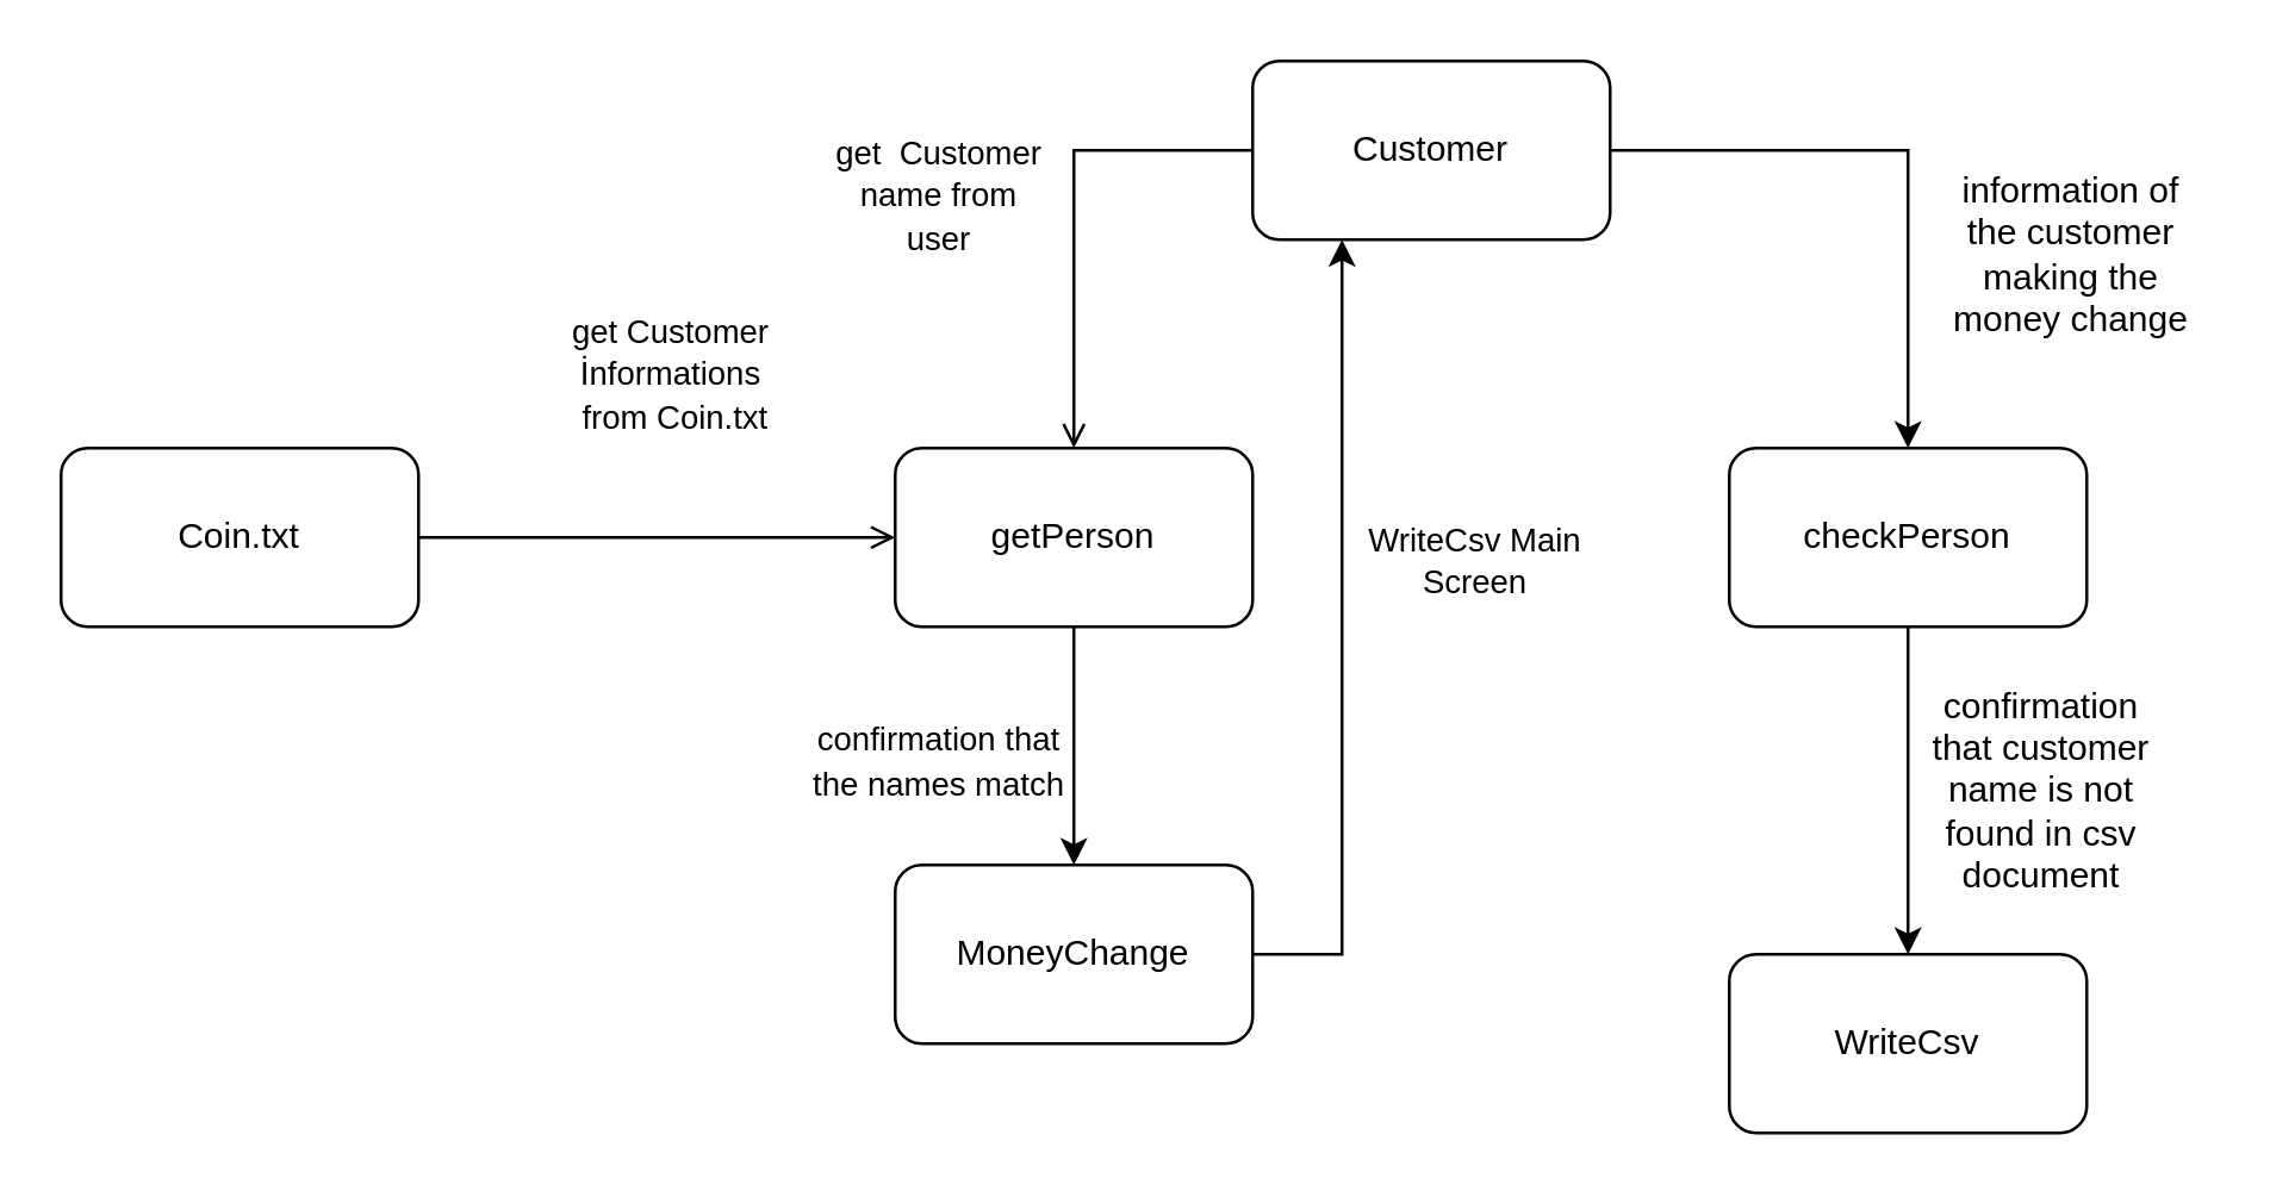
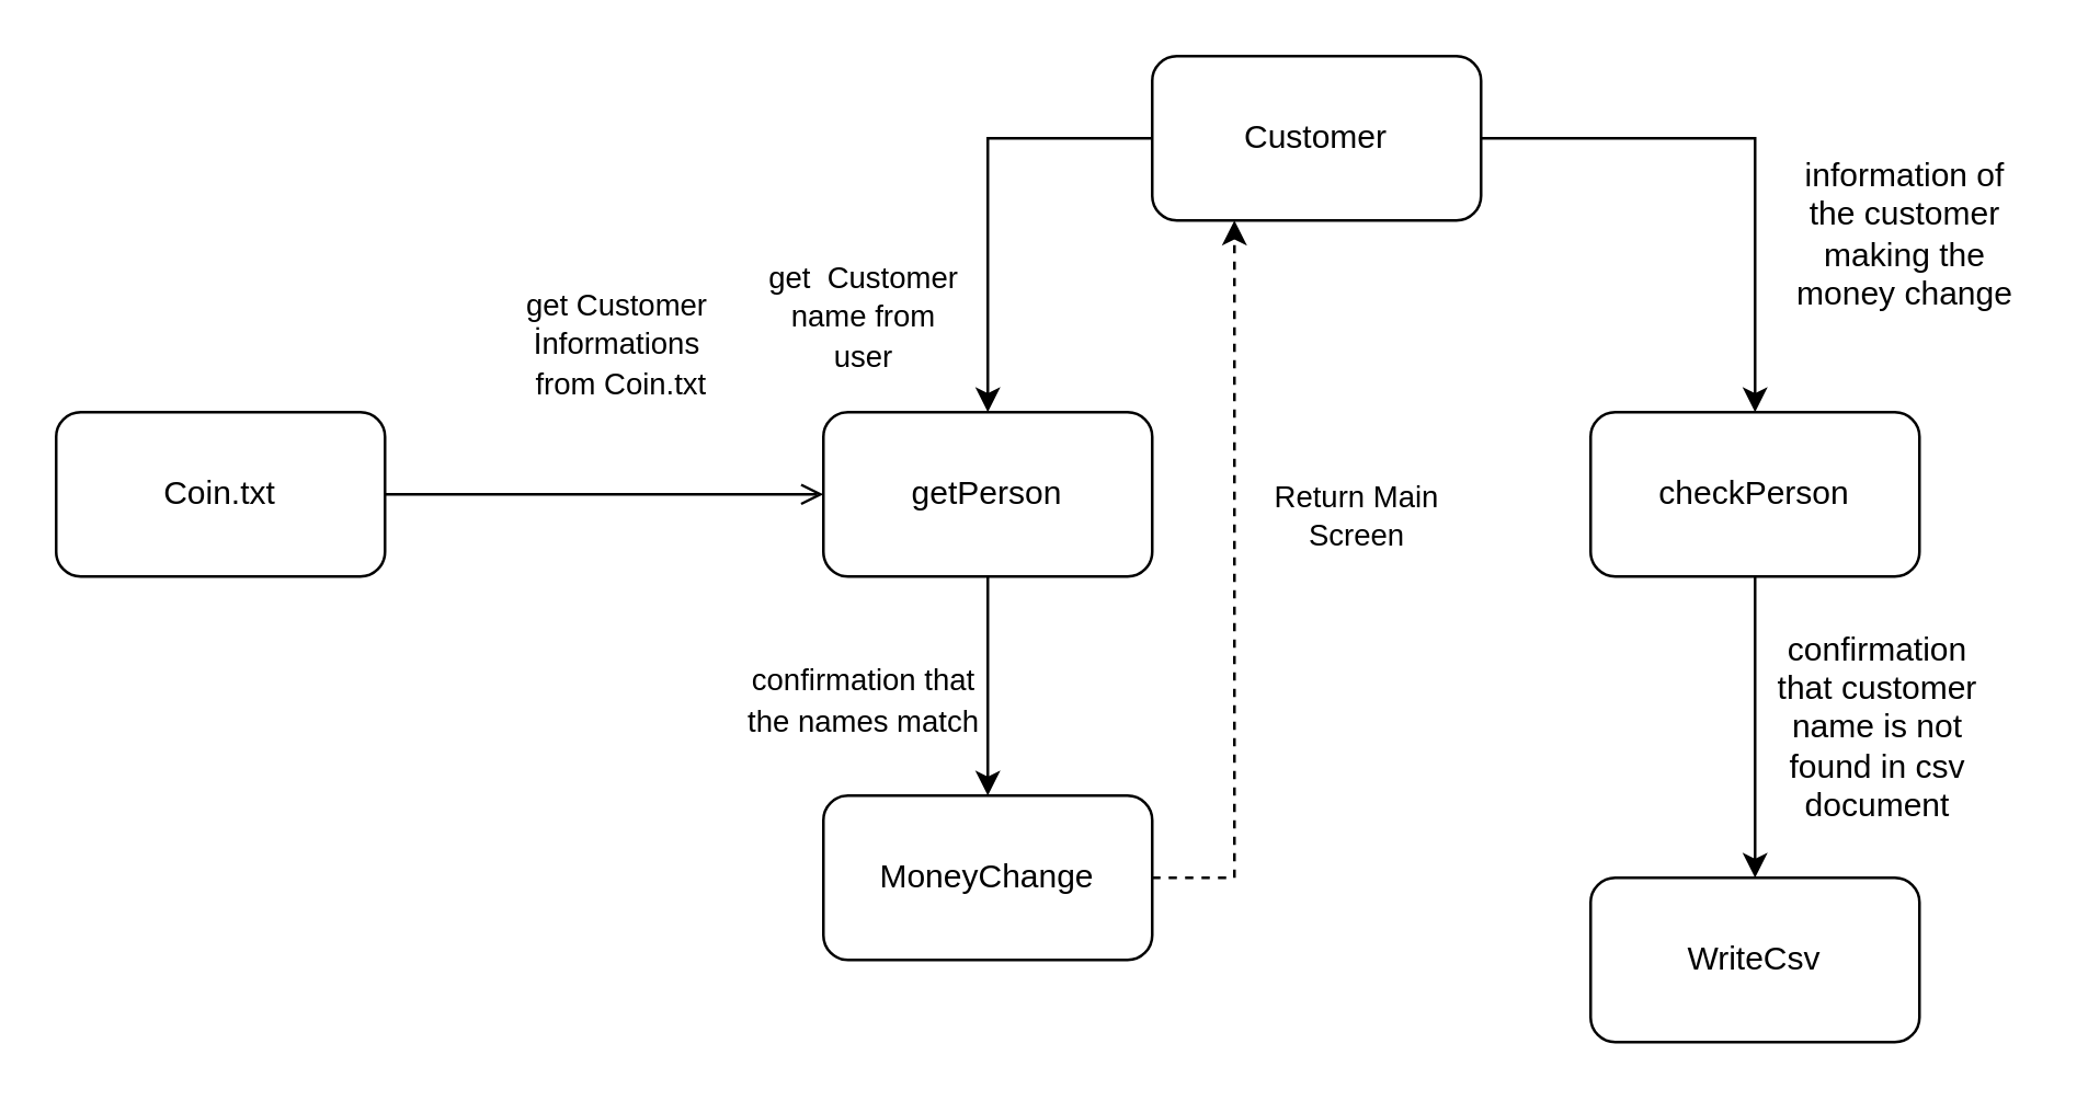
- <mxCell id="12" value="&lt;span style=&quot;font-size: 11px; background-color: rgb(255, 255, 255);&quot;&gt;get&amp;nbsp;&amp;nbsp;&lt;/span&gt;&lt;span style=&quot;font-size: 11px;&quot;&gt;Customer name from user&lt;/span&gt;" style="text;html=1;strokeColor=none;fillColor=none;align=center;verticalAlign=middle;whiteSpace=wrap;rounded=0;" vertex="1" parent="1"><mxGeometry x="280" y="40" width="70" height="50" as="geometry" /></mxCell>
+ <mxCell id="12" value="&lt;span style=&quot;font-size: 11px; background-color: rgb(255, 255, 255);&quot;&gt;get&amp;nbsp;&amp;nbsp;&lt;/span&gt;&lt;span style=&quot;font-size: 11px;&quot;&gt;Customer name from user&lt;/span&gt;" style="text;html=1;strokeColor=none;fillColor=none;align=center;verticalAlign=middle;whiteSpace=wrap;rounded=0;" vertex="1" parent="1"><mxGeometry x="280" y="90" width="70" height="50" as="geometry" /></mxCell>
- <mxCell id="2" style="edgeStyle=orthogonalEdgeStyle;rounded=0;orthogonalLoop=1;jettySize=auto;html=1;entryX=0.5;entryY=0;entryDx=0;entryDy=0;endArrow=open;" edge="1" parent="1" source="4" target="6"><mxGeometry relative="1" as="geometry"><Array as="points"><mxPoint x="360" y="50" /></Array></mxGeometry></mxCell>
+ <mxCell id="2" style="edgeStyle=orthogonalEdgeStyle;rounded=0;orthogonalLoop=1;jettySize=auto;html=1;entryX=0.5;entryY=0;entryDx=0;entryDy=0;" edge="1" parent="1" source="4" target="6"><mxGeometry relative="1" as="geometry"><Array as="points"><mxPoint x="360" y="50" /></Array></mxGeometry></mxCell>
- <mxCell id="16" value="&lt;span style=&quot;font-size: 11px; background-color: rgb(255, 255, 255);&quot;&gt;WriteCsv Main Screen&lt;br&gt;&lt;br&gt;&lt;/span&gt;" style="text;html=1;strokeColor=none;fillColor=none;align=center;verticalAlign=middle;whiteSpace=wrap;rounded=0;" vertex="1" parent="1"><mxGeometry x="450" y="160" width="90" height="70" as="geometry" /></mxCell>
+ <mxCell id="16" value="&lt;span style=&quot;font-size: 11px; background-color: rgb(255, 255, 255);&quot;&gt;Return Main Screen&lt;br&gt;&lt;br&gt;&lt;/span&gt;" style="text;html=1;strokeColor=none;fillColor=none;align=center;verticalAlign=middle;whiteSpace=wrap;rounded=0;" vertex="1" parent="1"><mxGeometry x="450" y="160" width="90" height="70" as="geometry" /></mxCell>
- <mxCell id="13" style="edgeStyle=orthogonalEdgeStyle;rounded=0;orthogonalLoop=1;jettySize=auto;html=1;entryX=0.25;entryY=1;entryDx=0;entryDy=0;" edge="1" parent="1" source="14" target="4"><mxGeometry relative="1" as="geometry"><Array as="points"><mxPoint x="450" y="320" /></Array></mxGeometry></mxCell>
+ <mxCell id="13" style="edgeStyle=orthogonalEdgeStyle;rounded=0;orthogonalLoop=1;jettySize=auto;html=1;entryX=0.25;entryY=1;entryDx=0;entryDy=0;dashed=1;" edge="1" parent="1" source="14" target="4"><mxGeometry relative="1" as="geometry"><Array as="points"><mxPoint x="450" y="320" /></Array></mxGeometry></mxCell>
